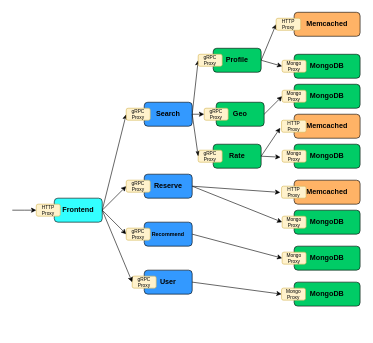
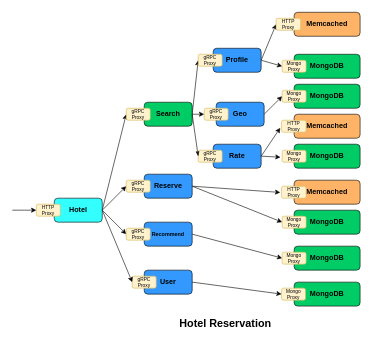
- <mxCell id="20" value="&lt;b&gt;Profile&lt;/b&gt;" style="rounded=1;whiteSpace=wrap;html=1;fillColor=#00cc66;" parent="1" vertex="1"><mxGeometry x="355" y="80" width="80" height="40" as="geometry" /></mxCell>
+ <mxCell id="20" value="&lt;b&gt;Profile&lt;/b&gt;" style="rounded=1;whiteSpace=wrap;html=1;fillColor=#3399FF;" parent="1" vertex="1"><mxGeometry x="355" y="80" width="80" height="40" as="geometry" /></mxCell>
- <mxCell id="10" value="&lt;b&gt;Search&lt;/b&gt;" style="rounded=1;whiteSpace=wrap;html=1;fillColor=#3399FF;" parent="1" vertex="1"><mxGeometry x="240" y="170" width="80" height="40" as="geometry" /></mxCell>
+ <mxCell id="10" value="&lt;b&gt;Search&lt;/b&gt;" style="rounded=1;whiteSpace=wrap;html=1;fillColor=#00cc66;" parent="1" vertex="1"><mxGeometry x="240" y="170" width="80" height="40" as="geometry" /></mxCell>
- <mxCell id="22" value="&lt;b&gt;Geo&lt;/b&gt;" style="rounded=1;whiteSpace=wrap;html=1;fillColor=#00cc66;" parent="1" vertex="1"><mxGeometry x="360" y="170" width="80" height="40" as="geometry" /></mxCell>
+ <mxCell id="22" value="&lt;b&gt;Geo&lt;/b&gt;" style="rounded=1;whiteSpace=wrap;html=1;fillColor=#3399FF;" parent="1" vertex="1"><mxGeometry x="360" y="170" width="80" height="40" as="geometry" /></mxCell>
- <mxCell id="25" value="&lt;b&gt;Rate&lt;/b&gt;" style="rounded=1;whiteSpace=wrap;html=1;fillColor=#00cc66;" parent="1" vertex="1"><mxGeometry x="355" y="240" width="80" height="40" as="geometry" /></mxCell>
+ <mxCell id="25" value="&lt;b&gt;Rate&lt;/b&gt;" style="rounded=1;whiteSpace=wrap;html=1;fillColor=#3399FF;" parent="1" vertex="1"><mxGeometry x="355" y="240" width="80" height="40" as="geometry" /></mxCell>
- <mxCell id="6" value="&lt;b&gt;Frontend&lt;/b&gt;" style="rounded=1;whiteSpace=wrap;html=1;fillColor=#33FFFF;" parent="1" vertex="1"><mxGeometry x="90" y="330" width="80" height="40" as="geometry" /></mxCell>
+ <mxCell id="6" value="&lt;b&gt;Hotel&lt;/b&gt;" style="rounded=1;whiteSpace=wrap;html=1;fillColor=#33FFFF;" parent="1" vertex="1"><mxGeometry x="90" y="330" width="80" height="40" as="geometry" /></mxCell>
+ <mxCell id="35" value="&lt;font style=&quot;font-size: 18px&quot;&gt;&lt;b&gt;Hotel Reservation&lt;/b&gt;&lt;/font&gt;" style="text;html=1;align=center;verticalAlign=middle;resizable=0;points=[];autosize=1;strokeColor=none;fillColor=none;" parent="1" vertex="1"><mxGeometry x="290" y="530" width="170" height="20" as="geometry" /></mxCell>
